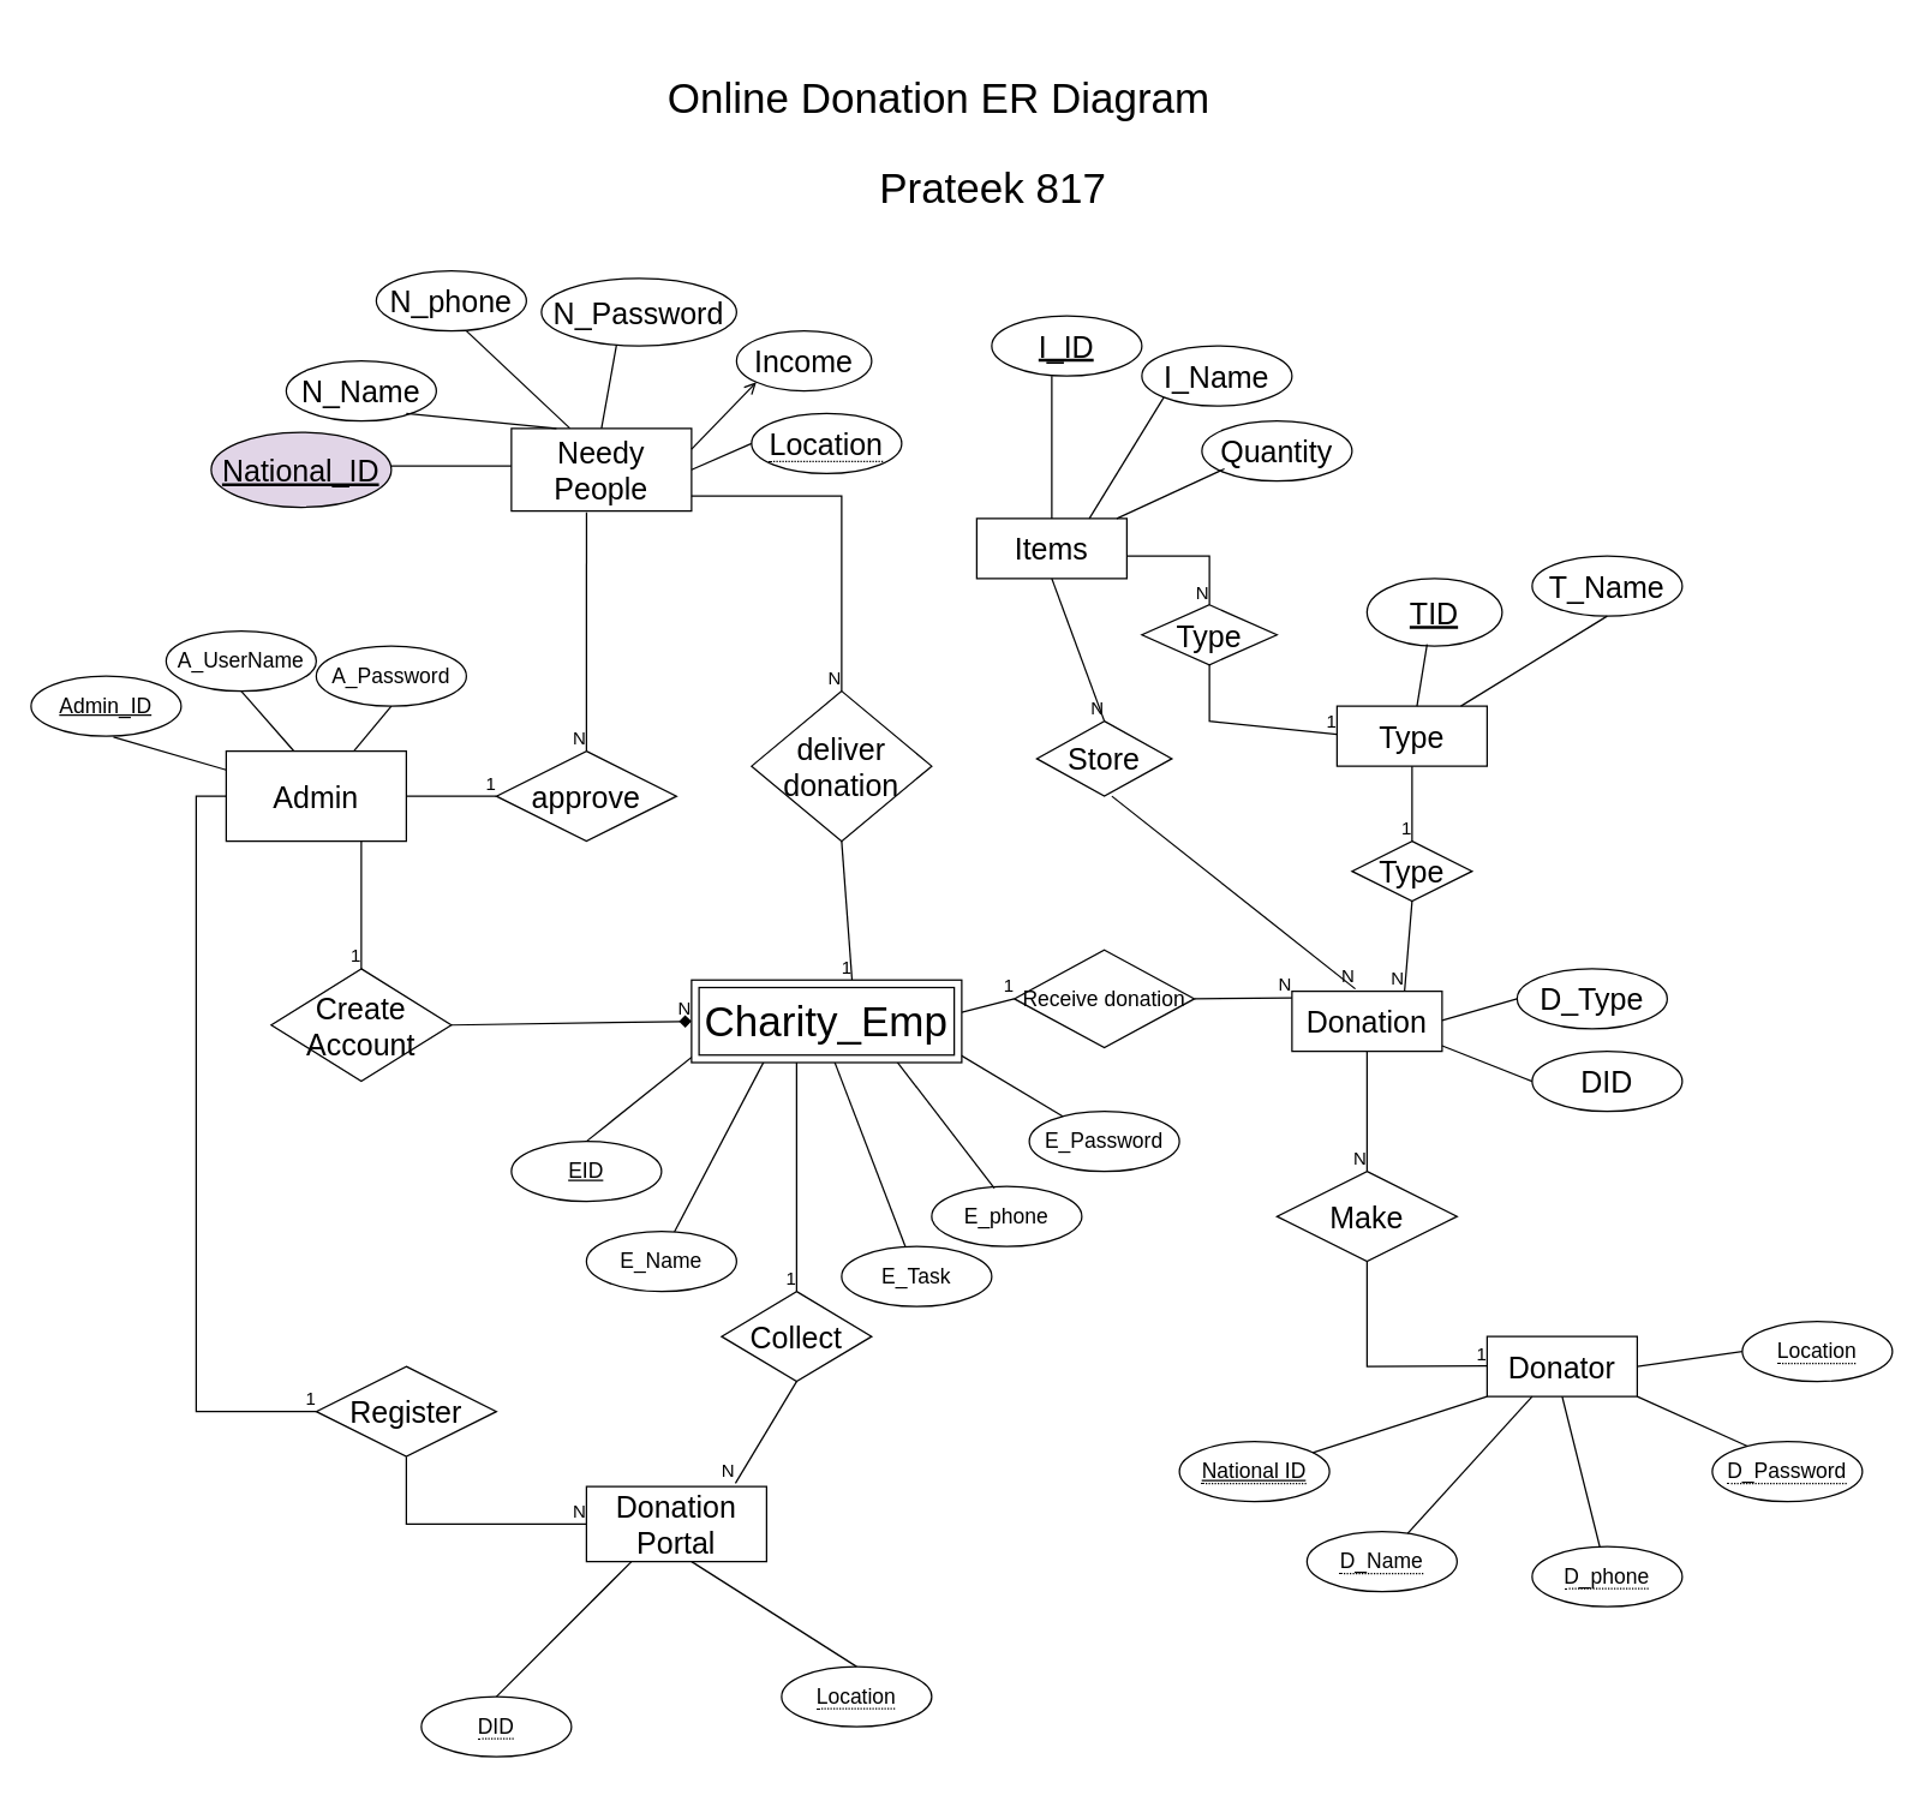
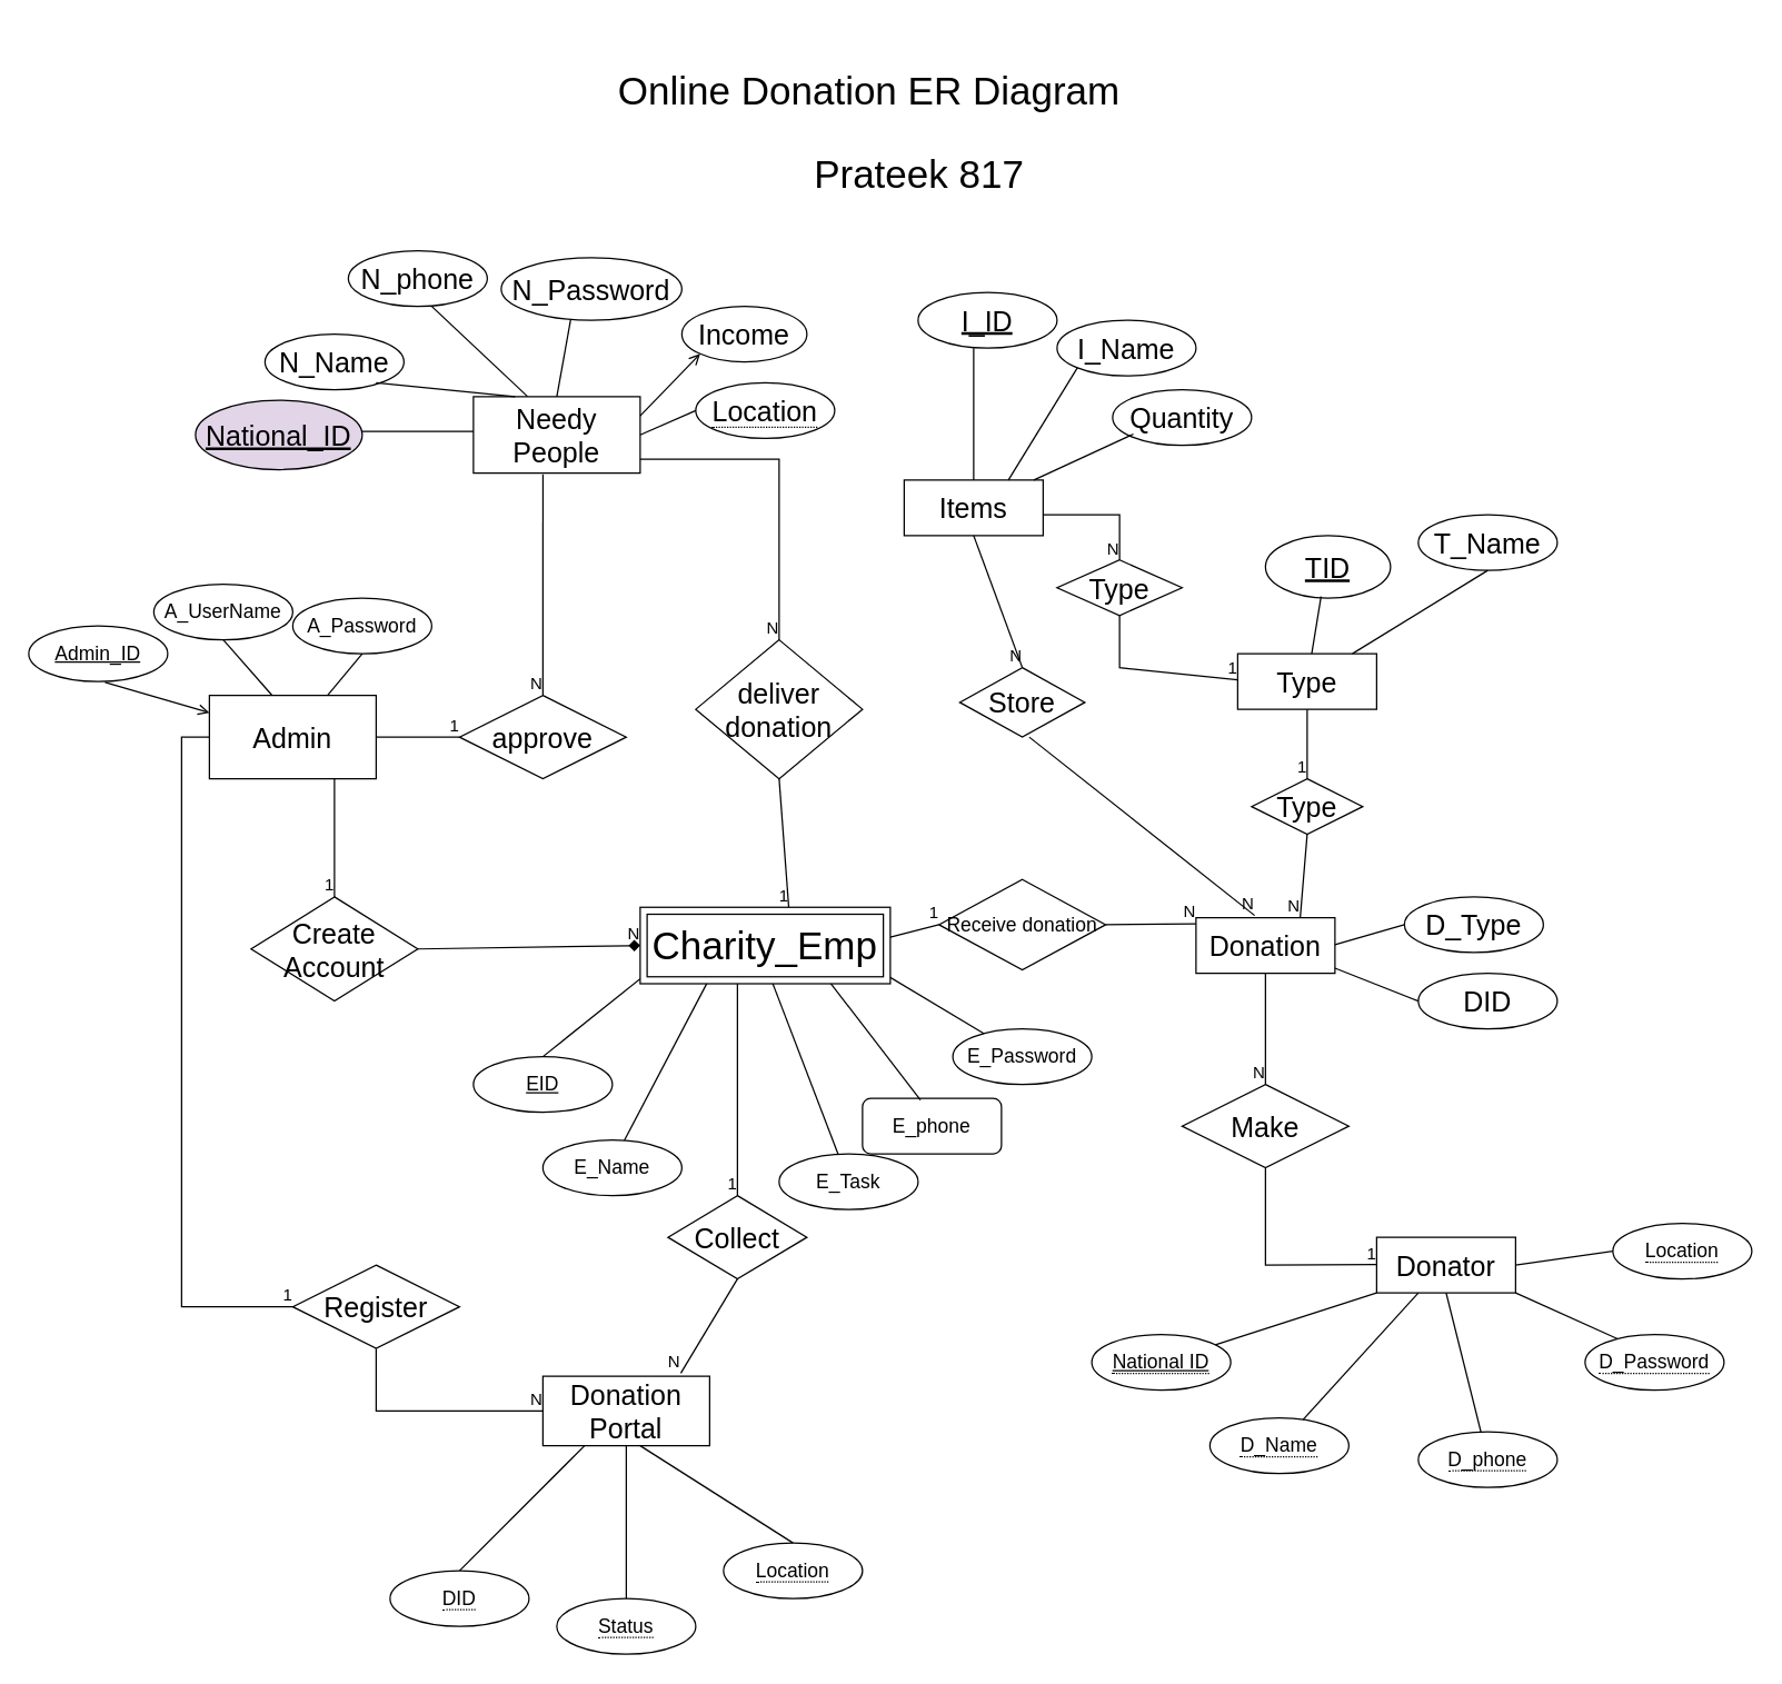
- <mxCell id="52" value="" style="endArrow=none;html=1;rounded=0;fontSize=14;exitX=0.549;exitY=1.014;exitDx=0;exitDy=0;exitPerimeter=0;" edge="1" parent="1" source="49" target="4"><mxGeometry relative="1" as="geometry"><mxPoint x="60" y="489.43" as="sourcePoint" /><mxPoint x="220" y="489.43" as="targetPoint" /></mxGeometry></mxCell>
+ <mxCell id="52" value="" style="endArrow=open;html=1;rounded=0;fontSize=14;exitX=0.549;exitY=1.014;exitDx=0;exitDy=0;exitPerimeter=0;" edge="1" parent="1" source="49" target="4"><mxGeometry relative="1" as="geometry"><mxPoint x="60" y="489.43" as="sourcePoint" /><mxPoint x="220" y="489.43" as="targetPoint" /></mxGeometry></mxCell>
- <mxCell id="39" value="E_phone" style="ellipse;whiteSpace=wrap;html=1;align=center;strokeColor=#000000;fontSize=14;" vertex="1" parent="1"><mxGeometry x="620" y="790" width="100" height="40" as="geometry" /></mxCell>
+ <mxCell id="39" value="E_phone" style="whiteSpace=wrap;html=1;align=center;strokeColor=#000000;fontSize=14;rounded=1;" vertex="1" parent="1"><mxGeometry x="620" y="790" width="100" height="40" as="geometry" /></mxCell>
+ <mxCell id="110" value="" style="endArrow=none;html=1;rounded=0;fontSize=14;entryX=0.5;entryY=0;entryDx=0;entryDy=0;exitX=0.5;exitY=1;exitDx=0;exitDy=0;" edge="1" parent="1" source="3" target="100"><mxGeometry relative="1" as="geometry"><mxPoint x="425" y="1040" as="sourcePoint" /><mxPoint x="585" y="1040" as="targetPoint" /></mxGeometry></mxCell>
+ <mxCell id="100" value="&lt;span style=&quot;border-bottom: 1px dotted&quot;&gt;Status&lt;/span&gt;" style="ellipse;whiteSpace=wrap;html=1;align=center;strokeColor=#000000;fontSize=14;" vertex="1" parent="1"><mxGeometry x="400" y="1150" width="100" height="40" as="geometry" /></mxCell>
